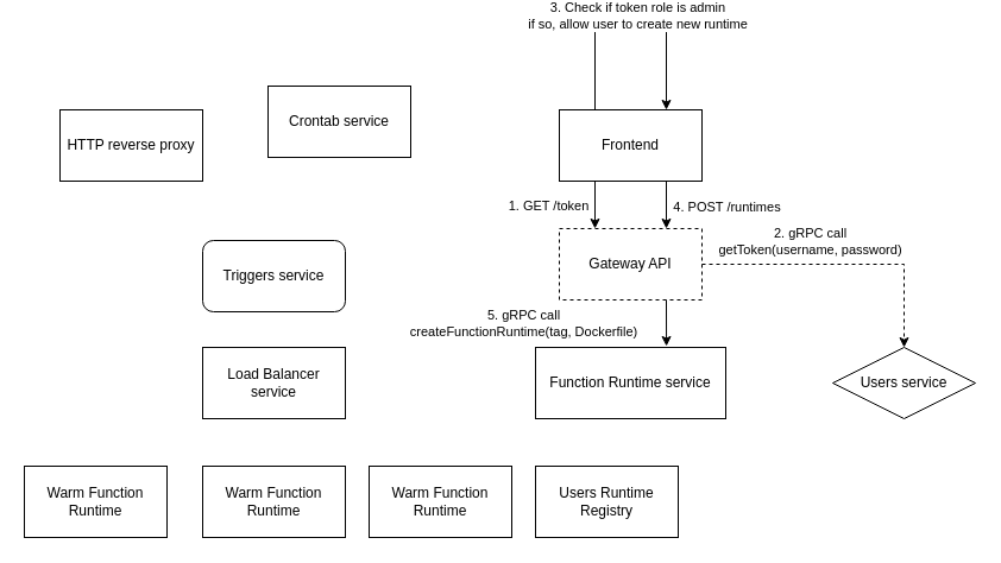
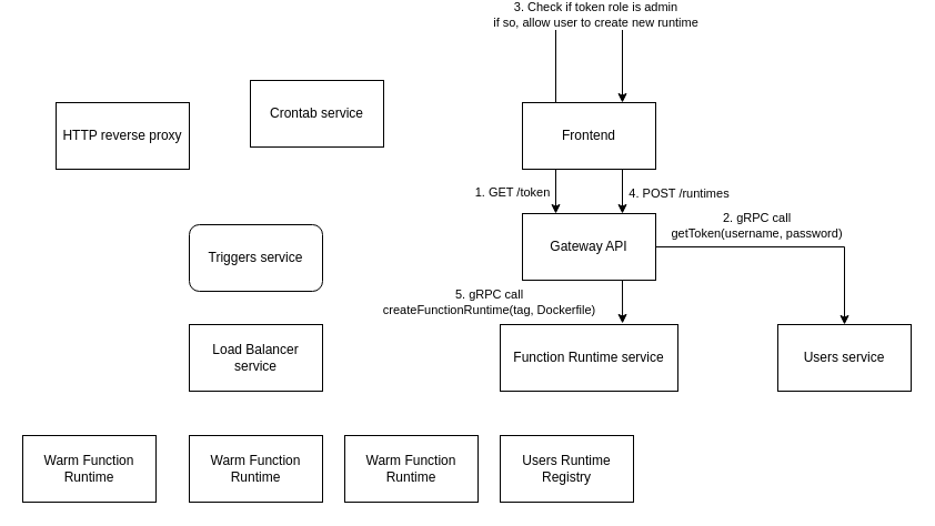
- <mxCell id="4" value="Gateway API" style="rounded=0;whiteSpace=wrap;html=1;dashed=1;" parent="2" vertex="1"><mxGeometry x="470" y="190" width="120" height="60" as="geometry" /></mxCell>
+ <mxCell id="4" value="Gateway API" style="rounded=0;whiteSpace=wrap;html=1;" parent="2" vertex="1"><mxGeometry x="470" y="190" width="120" height="60" as="geometry" /></mxCell>
- <mxCell id="20" style="edgeStyle=orthogonalEdgeStyle;rounded=0;orthogonalLoop=1;jettySize=auto;html=1;exitX=1;exitY=0.5;exitDx=0;exitDy=0;entryX=0.5;entryY=0;entryDx=0;entryDy=0;dashed=1;" parent="15" source="4" target="10" edge="1"><mxGeometry relative="1" as="geometry" /></mxCell>
+ <mxCell id="20" style="edgeStyle=orthogonalEdgeStyle;rounded=0;orthogonalLoop=1;jettySize=auto;html=1;exitX=1;exitY=0.5;exitDx=0;exitDy=0;entryX=0.5;entryY=0;entryDx=0;entryDy=0;" parent="15" source="4" target="10" edge="1"><mxGeometry relative="1" as="geometry" /></mxCell>
- <mxCell id="10" value="Users service" style="rhombus;whiteSpace=wrap;html=1;" parent="2" vertex="1"><mxGeometry x="700" y="290" width="120" height="60" as="geometry" /></mxCell>
+ <mxCell id="10" value="Users service" style="rounded=0;whiteSpace=wrap;html=1;" parent="2" vertex="1"><mxGeometry x="700" y="290" width="120" height="60" as="geometry" /></mxCell>
